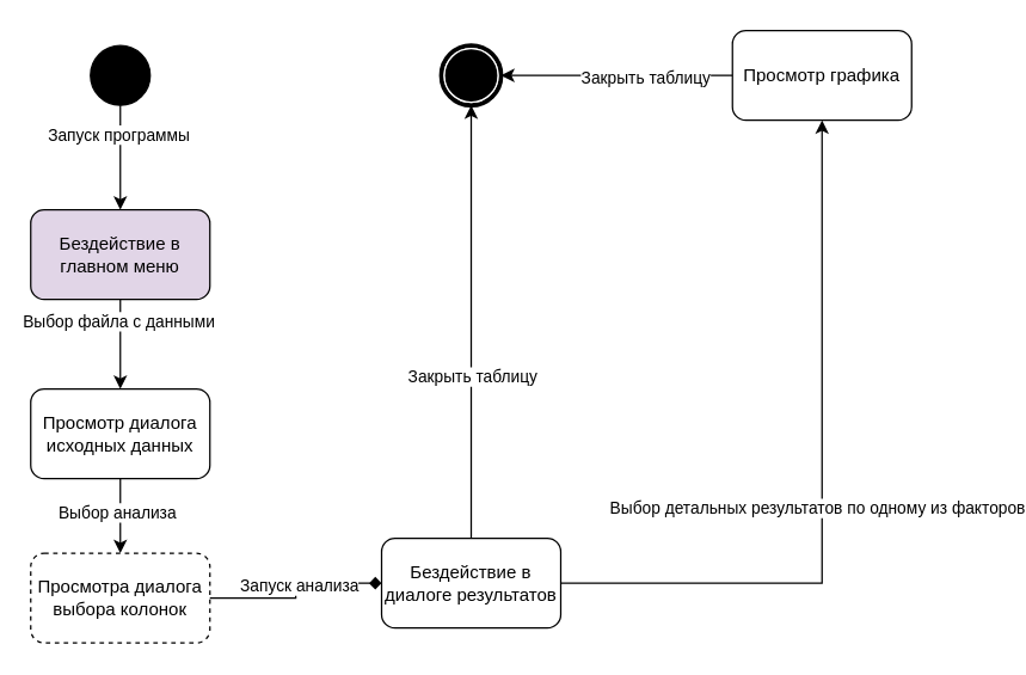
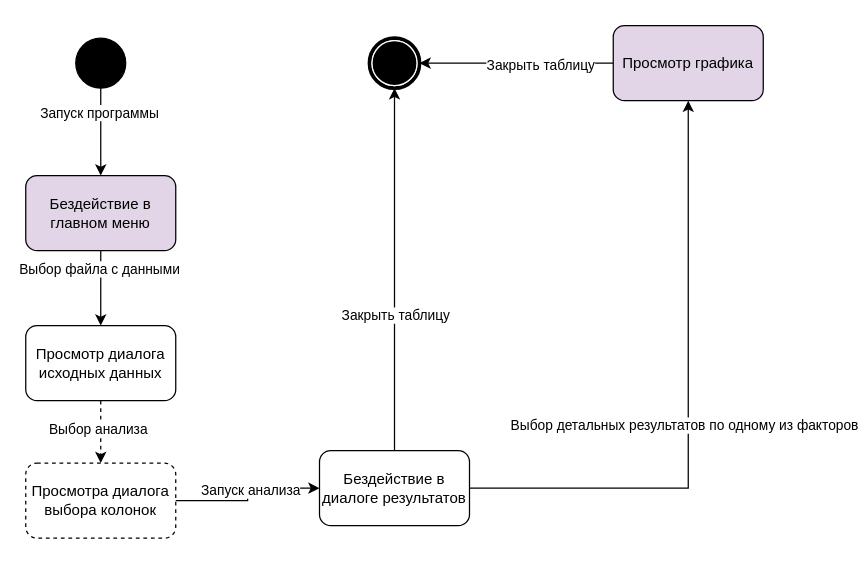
- <mxCell id="22" value="Просмотр графика" style="rounded=1;whiteSpace=wrap;html=1;" vertex="1" parent="1"><mxGeometry x="490" y="20" width="120" height="60" as="geometry" /></mxCell>
+ <mxCell id="22" value="Просмотр графика" style="rounded=1;whiteSpace=wrap;html=1;fillColor=#e1d5e7;" vertex="1" parent="1"><mxGeometry x="490" y="20" width="120" height="60" as="geometry" /></mxCell>
- <mxCell id="9" style="edgeStyle=orthogonalEdgeStyle;rounded=0;orthogonalLoop=1;jettySize=auto;html=1;" edge="1" parent="1" source="11" target="12"><mxGeometry relative="1" as="geometry" /></mxCell>
+ <mxCell id="9" style="edgeStyle=orthogonalEdgeStyle;rounded=0;orthogonalLoop=1;jettySize=auto;html=1;dashed=1;" edge="1" parent="1" source="11" target="12"><mxGeometry relative="1" as="geometry" /></mxCell>
- <mxCell id="13" style="edgeStyle=orthogonalEdgeStyle;rounded=0;orthogonalLoop=1;jettySize=auto;html=1;exitX=1;exitY=0.5;exitDx=0;exitDy=0;endArrow=diamond;" edge="1" parent="1" source="12" target="19"><mxGeometry relative="1" as="geometry"><mxPoint x="355" y="370" as="sourcePoint" /></mxGeometry></mxCell>
+ <mxCell id="13" style="edgeStyle=orthogonalEdgeStyle;rounded=0;orthogonalLoop=1;jettySize=auto;html=1;exitX=1;exitY=0.5;exitDx=0;exitDy=0;" edge="1" parent="1" source="12" target="19"><mxGeometry relative="1" as="geometry"><mxPoint x="355" y="370" as="sourcePoint" /></mxGeometry></mxCell>
